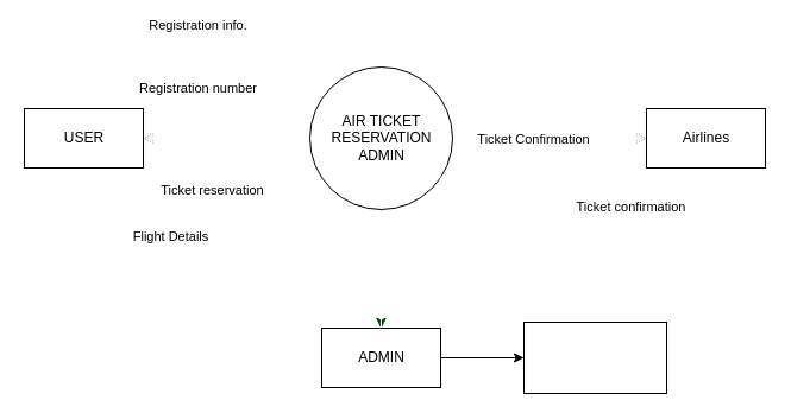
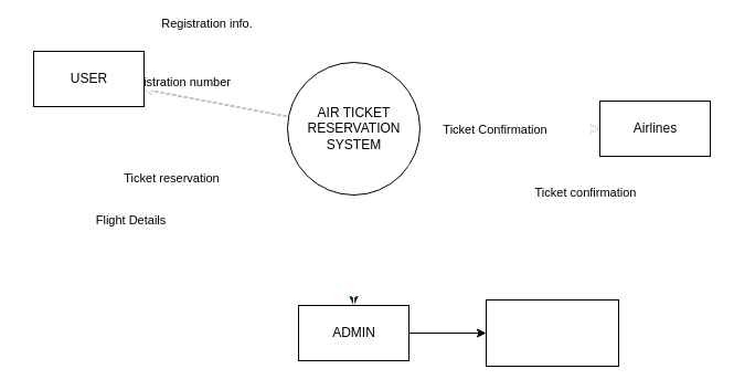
- <mxCell id="18" value="USER" style="html=1;dashed=0;whitespace=wrap;" parent="1" vertex="1"><mxGeometry x="20" y="91" width="100" height="50" as="geometry" /></mxCell>
+ <mxCell id="18" value="USER" style="html=1;dashed=0;whitespace=wrap;" parent="1" vertex="1"><mxGeometry x="30" y="46" width="100" height="50" as="geometry" /></mxCell>
- <mxCell id="15" value="AIR TICKET&lt;br&gt;RESERVATION &lt;br&gt;ADMIN" style="shape=ellipse;html=1;dashed=0;whitespace=wrap;aspect=fixed;perimeter=ellipsePerimeter;" parent="1" vertex="1"><mxGeometry x="260" y="56" width="120" height="120" as="geometry" /></mxCell>
+ <mxCell id="15" value="AIR TICKET&lt;br&gt;RESERVATION &lt;br&gt;SYSTEM" style="shape=ellipse;html=1;dashed=0;whitespace=wrap;aspect=fixed;perimeter=ellipsePerimeter;" parent="1" vertex="1"><mxGeometry x="260" y="56" width="120" height="120" as="geometry" /></mxCell>
